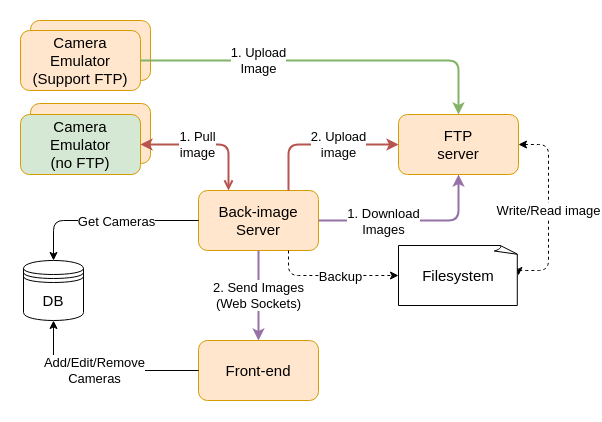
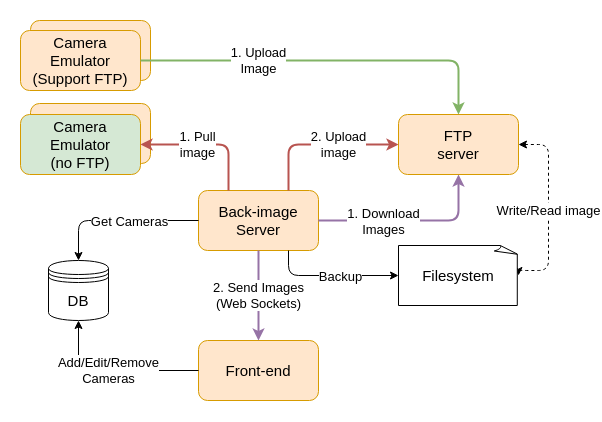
- <mxCell id="10" value="" style="endArrow=open;html=1;entryX=0.25;entryY=0;entryDx=0;entryDy=0;edgeStyle=orthogonalEdgeStyle;exitX=1;exitY=0.5;exitDx=0;exitDy=0;endFill=0;startArrow=classic;startFill=1;fillColor=#f8cecc;strokeColor=#b85450;strokeWidth=2;" edge="1" parent="1" source="9" target="5"><mxGeometry width="50" height="50" relative="1" as="geometry"><mxPoint x="152" y="80" as="sourcePoint" /><mxPoint x="321" y="144" as="targetPoint" /></mxGeometry></mxCell>
+ <mxCell id="10" value="" style="endArrow=none;html=1;entryX=0.25;entryY=0;entryDx=0;entryDy=0;edgeStyle=orthogonalEdgeStyle;exitX=1;exitY=0.5;exitDx=0;exitDy=0;endFill=0;startArrow=classic;startFill=1;fillColor=#f8cecc;strokeColor=#b85450;strokeWidth=2;" edge="1" parent="1" source="9" target="5"><mxGeometry width="50" height="50" relative="1" as="geometry"><mxPoint x="152" y="80" as="sourcePoint" /><mxPoint x="321" y="144" as="targetPoint" /></mxGeometry></mxCell>
- <mxCell id="18" value="" style="endArrow=classic;html=1;entryX=0;entryY=0.5;entryDx=0;entryDy=0;exitX=0.75;exitY=1;exitDx=0;exitDy=0;edgeStyle=orthogonalEdgeStyle;entryPerimeter=0;dashed=1;" edge="1" parent="1" source="5" target="21"><mxGeometry width="50" height="50" relative="1" as="geometry"><mxPoint x="38" y="540" as="sourcePoint" /><mxPoint x="398.333" y="270.167" as="targetPoint" /></mxGeometry></mxCell>
+ <mxCell id="18" value="" style="endArrow=classic;html=1;entryX=0;entryY=0.5;entryDx=0;entryDy=0;exitX=0.75;exitY=1;exitDx=0;exitDy=0;edgeStyle=orthogonalEdgeStyle;entryPerimeter=0;" edge="1" parent="1" source="5" target="21"><mxGeometry width="50" height="50" relative="1" as="geometry"><mxPoint x="38" y="540" as="sourcePoint" /><mxPoint x="398.333" y="270.167" as="targetPoint" /></mxGeometry></mxCell>
- <mxCell id="20" value="DB" style="shape=datastore;whiteSpace=wrap;html=1;fontSize=15;" vertex="1" parent="1"><mxGeometry x="23" y="260" width="60" height="60" as="geometry" /></mxCell>
+ <mxCell id="20" value="DB" style="shape=datastore;whiteSpace=wrap;html=1;fontSize=15;" vertex="1" parent="1"><mxGeometry x="48" y="260" width="60" height="60" as="geometry" /></mxCell>
